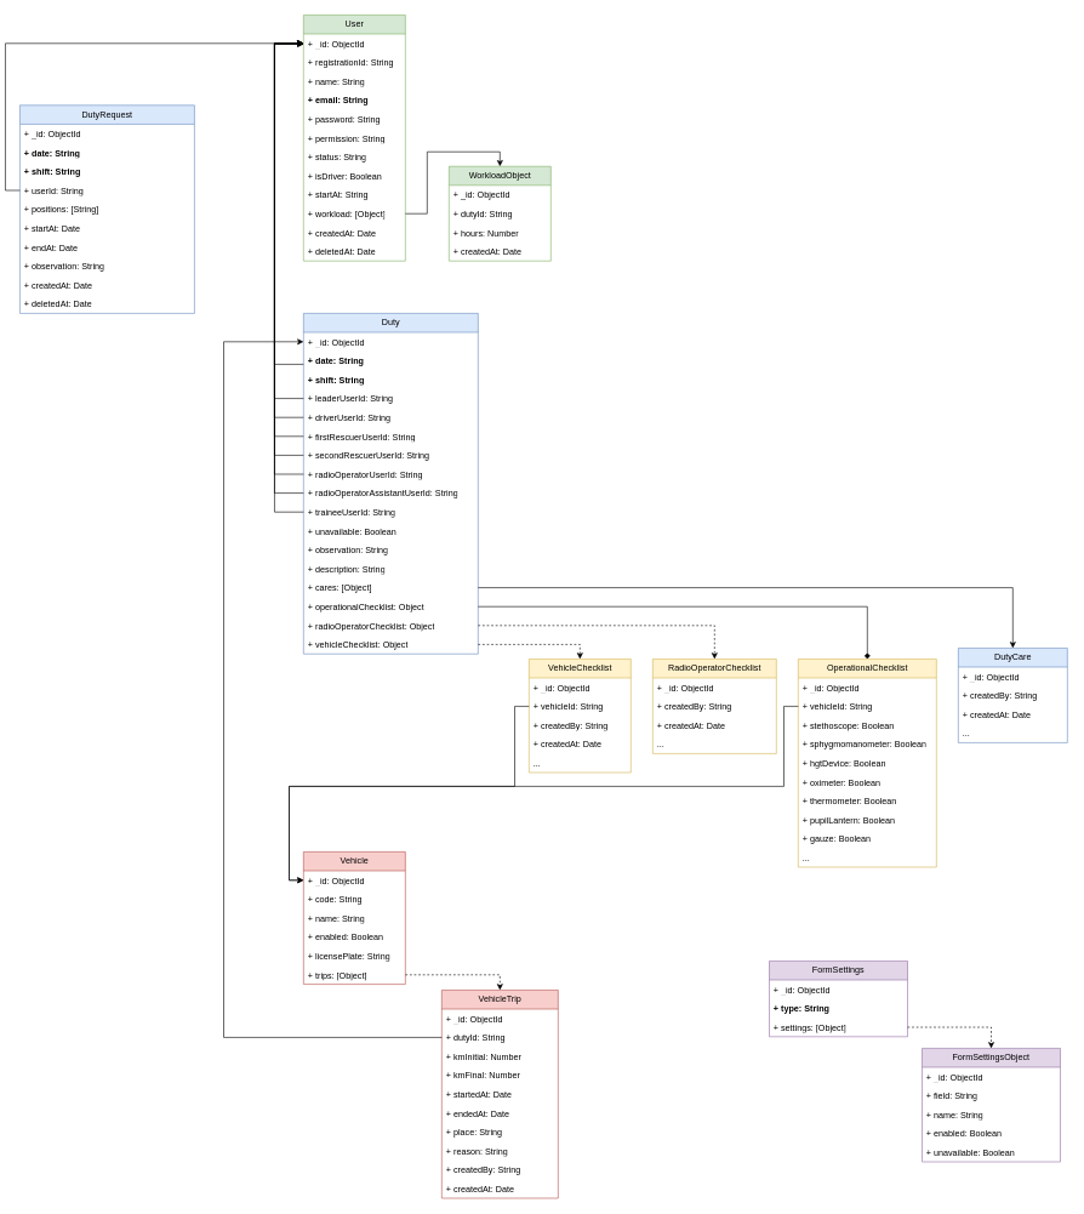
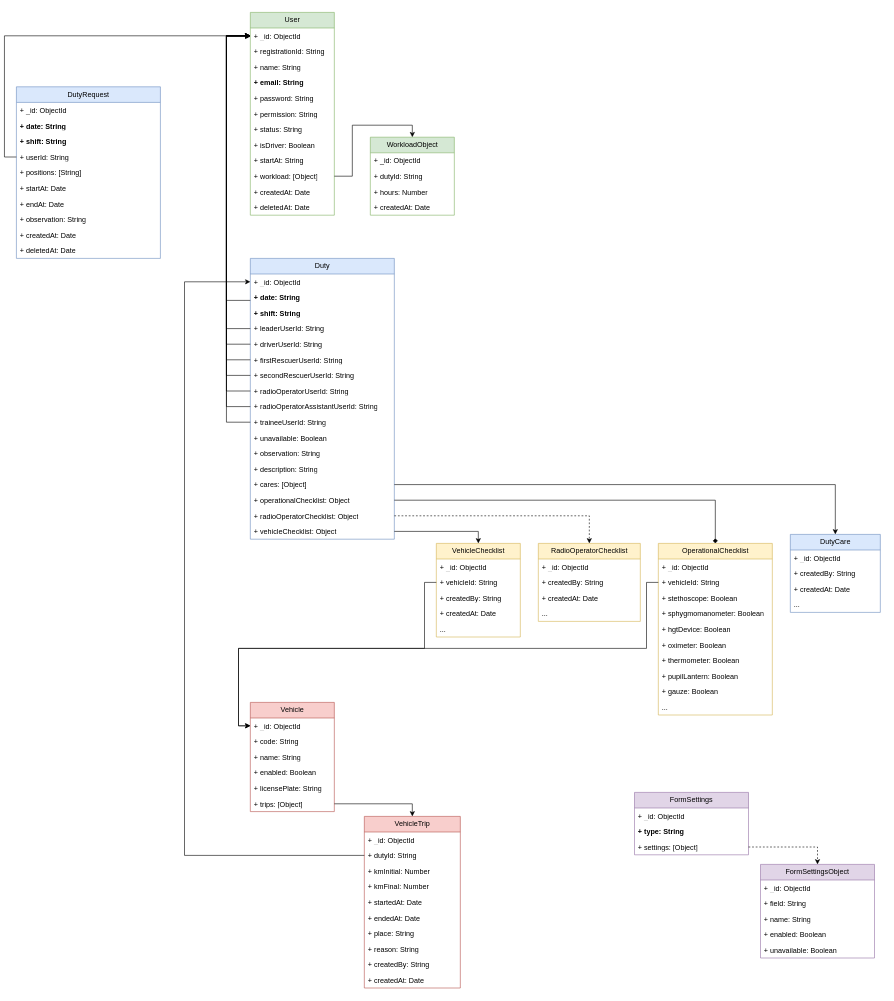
- <mxCell id="100" style="edgeStyle=orthogonalEdgeStyle;rounded=0;orthogonalLoop=1;jettySize=auto;html=1;exitX=1;exitY=0.5;exitDx=0;exitDy=0;entryX=0.5;entryY=0;entryDx=0;entryDy=0;dashed=1;" parent="1" source="32" target="94" edge="1"><mxGeometry relative="1" as="geometry" /></mxCell>
+ <mxCell id="100" style="edgeStyle=orthogonalEdgeStyle;rounded=0;orthogonalLoop=1;jettySize=auto;html=1;exitX=1;exitY=0.5;exitDx=0;exitDy=0;entryX=0.5;entryY=0;entryDx=0;entryDy=0;" parent="1" source="32" target="94" edge="1"><mxGeometry relative="1" as="geometry" /></mxCell>
- <mxCell id="119" style="edgeStyle=orthogonalEdgeStyle;rounded=0;orthogonalLoop=1;jettySize=auto;html=1;exitX=1;exitY=0.5;exitDx=0;exitDy=0;entryX=0.5;entryY=0;entryDx=0;entryDy=0;dashed=1;" parent="1" source="39" target="108" edge="1"><mxGeometry relative="1" as="geometry" /></mxCell>
+ <mxCell id="119" style="edgeStyle=orthogonalEdgeStyle;rounded=0;orthogonalLoop=1;jettySize=auto;html=1;exitX=1;exitY=0.5;exitDx=0;exitDy=0;entryX=0.5;entryY=0;entryDx=0;entryDy=0;" parent="1" source="39" target="108" edge="1"><mxGeometry relative="1" as="geometry" /></mxCell>
